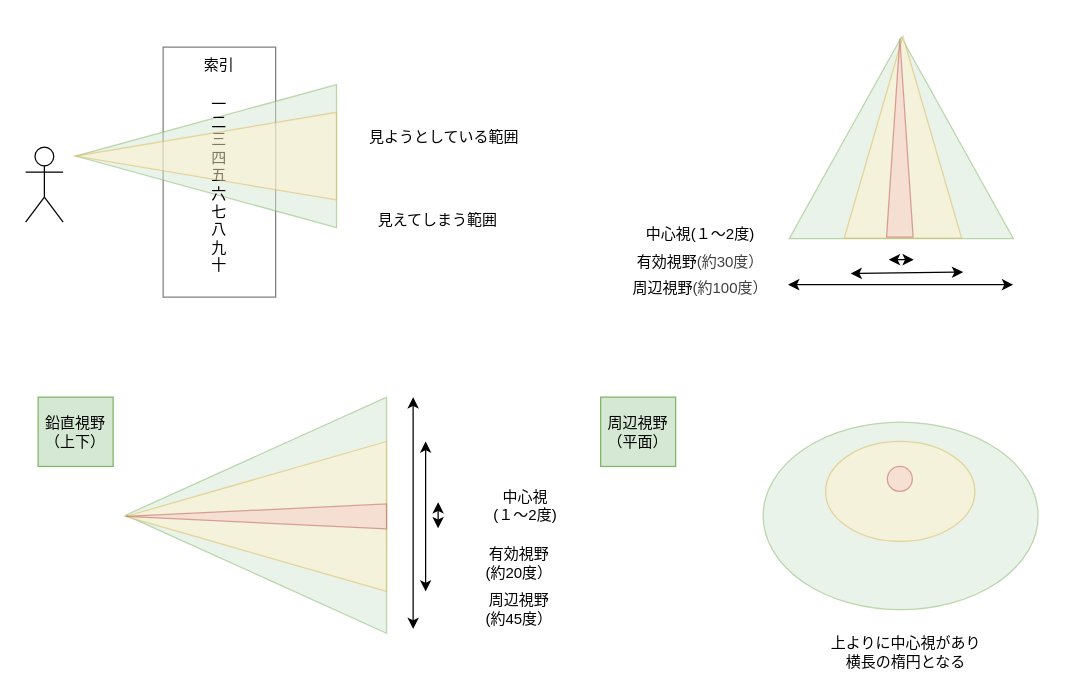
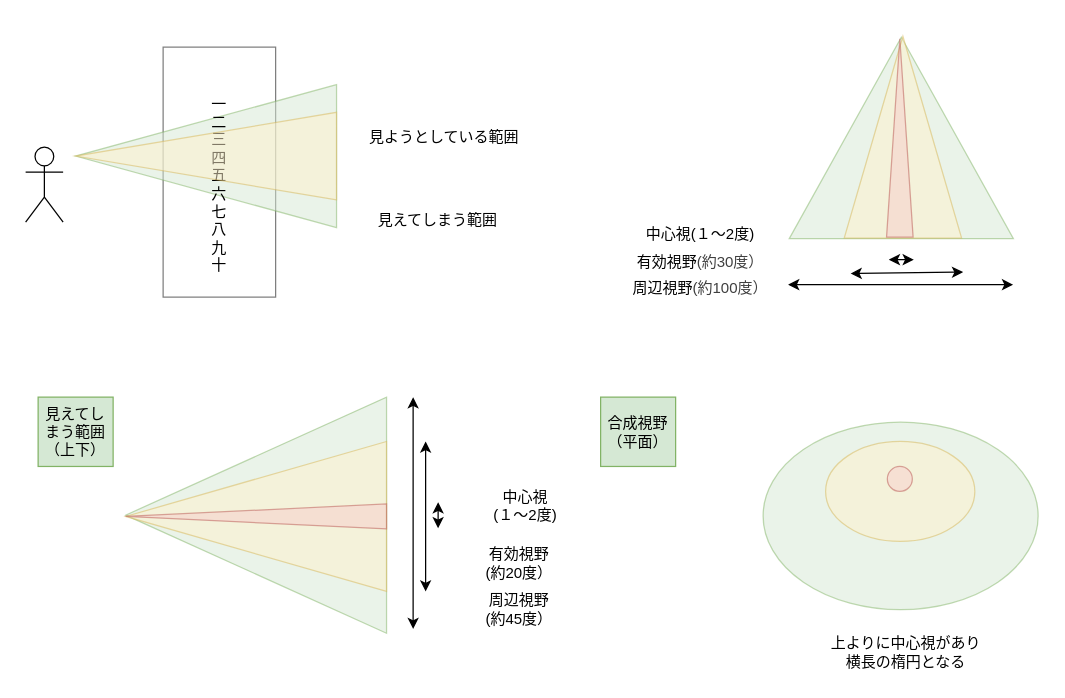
- <mxCell id="7" value="索引" style="text;html=1;align=center;verticalAlign=middle;whiteSpace=wrap;rounded=0;" vertex="1" parent="1"><mxGeometry x="145" y="37" width="60" height="30" as="geometry" /></mxCell>
- <mxCell id="20" value="鉛直視野&lt;div&gt;（上下）&lt;/div&gt;" style="text;html=1;align=center;verticalAlign=middle;whiteSpace=wrap;rounded=0;fillColor=#d5e8d4;strokeColor=#82b366;" vertex="1" parent="1"><mxGeometry x="30" y="317" width="60" height="55.47" as="geometry" /></mxCell>
+ <mxCell id="20" value="見えてしまう範囲&lt;div&gt;（上下）&lt;/div&gt;" style="text;html=1;align=center;verticalAlign=middle;whiteSpace=wrap;rounded=0;fillColor=#d5e8d4;strokeColor=#82b366;" vertex="1" parent="1"><mxGeometry x="30" y="317" width="60" height="55.47" as="geometry" /></mxCell>
- <mxCell id="33" value="周辺視野&lt;div&gt;（平面）&lt;/div&gt;" style="text;html=1;align=center;verticalAlign=middle;whiteSpace=wrap;rounded=0;fillColor=#d5e8d4;strokeColor=#82b366;" vertex="1" parent="1"><mxGeometry x="480" y="317" width="60" height="55.47" as="geometry" /></mxCell>
+ <mxCell id="33" value="合成視野&lt;div&gt;（平面）&lt;/div&gt;" style="text;html=1;align=center;verticalAlign=middle;whiteSpace=wrap;rounded=0;fillColor=#d5e8d4;strokeColor=#82b366;" vertex="1" parent="1"><mxGeometry x="480" y="317" width="60" height="55.47" as="geometry" /></mxCell>
